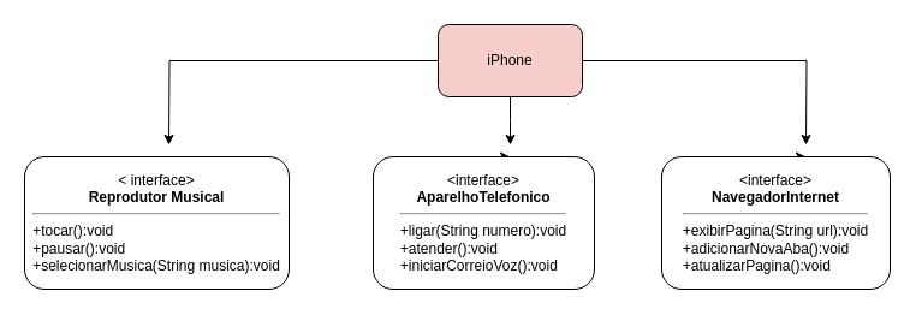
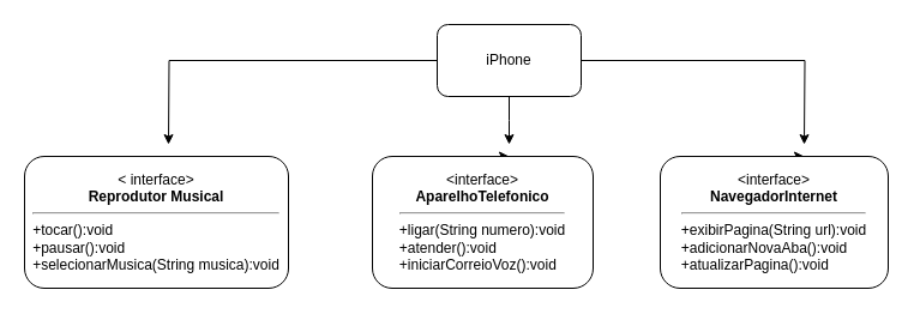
- <mxCell id="5" value="iPhone" style="rounded=1;whiteSpace=wrap;html=1;fillColor=#f8cecc;" vertex="1" parent="1"><mxGeometry x="364" y="20" width="120" height="60" as="geometry" /></mxCell>
+ <mxCell id="5" value="iPhone" style="rounded=1;whiteSpace=wrap;html=1;" vertex="1" parent="1"><mxGeometry x="364" y="20" width="120" height="60" as="geometry" /></mxCell>
